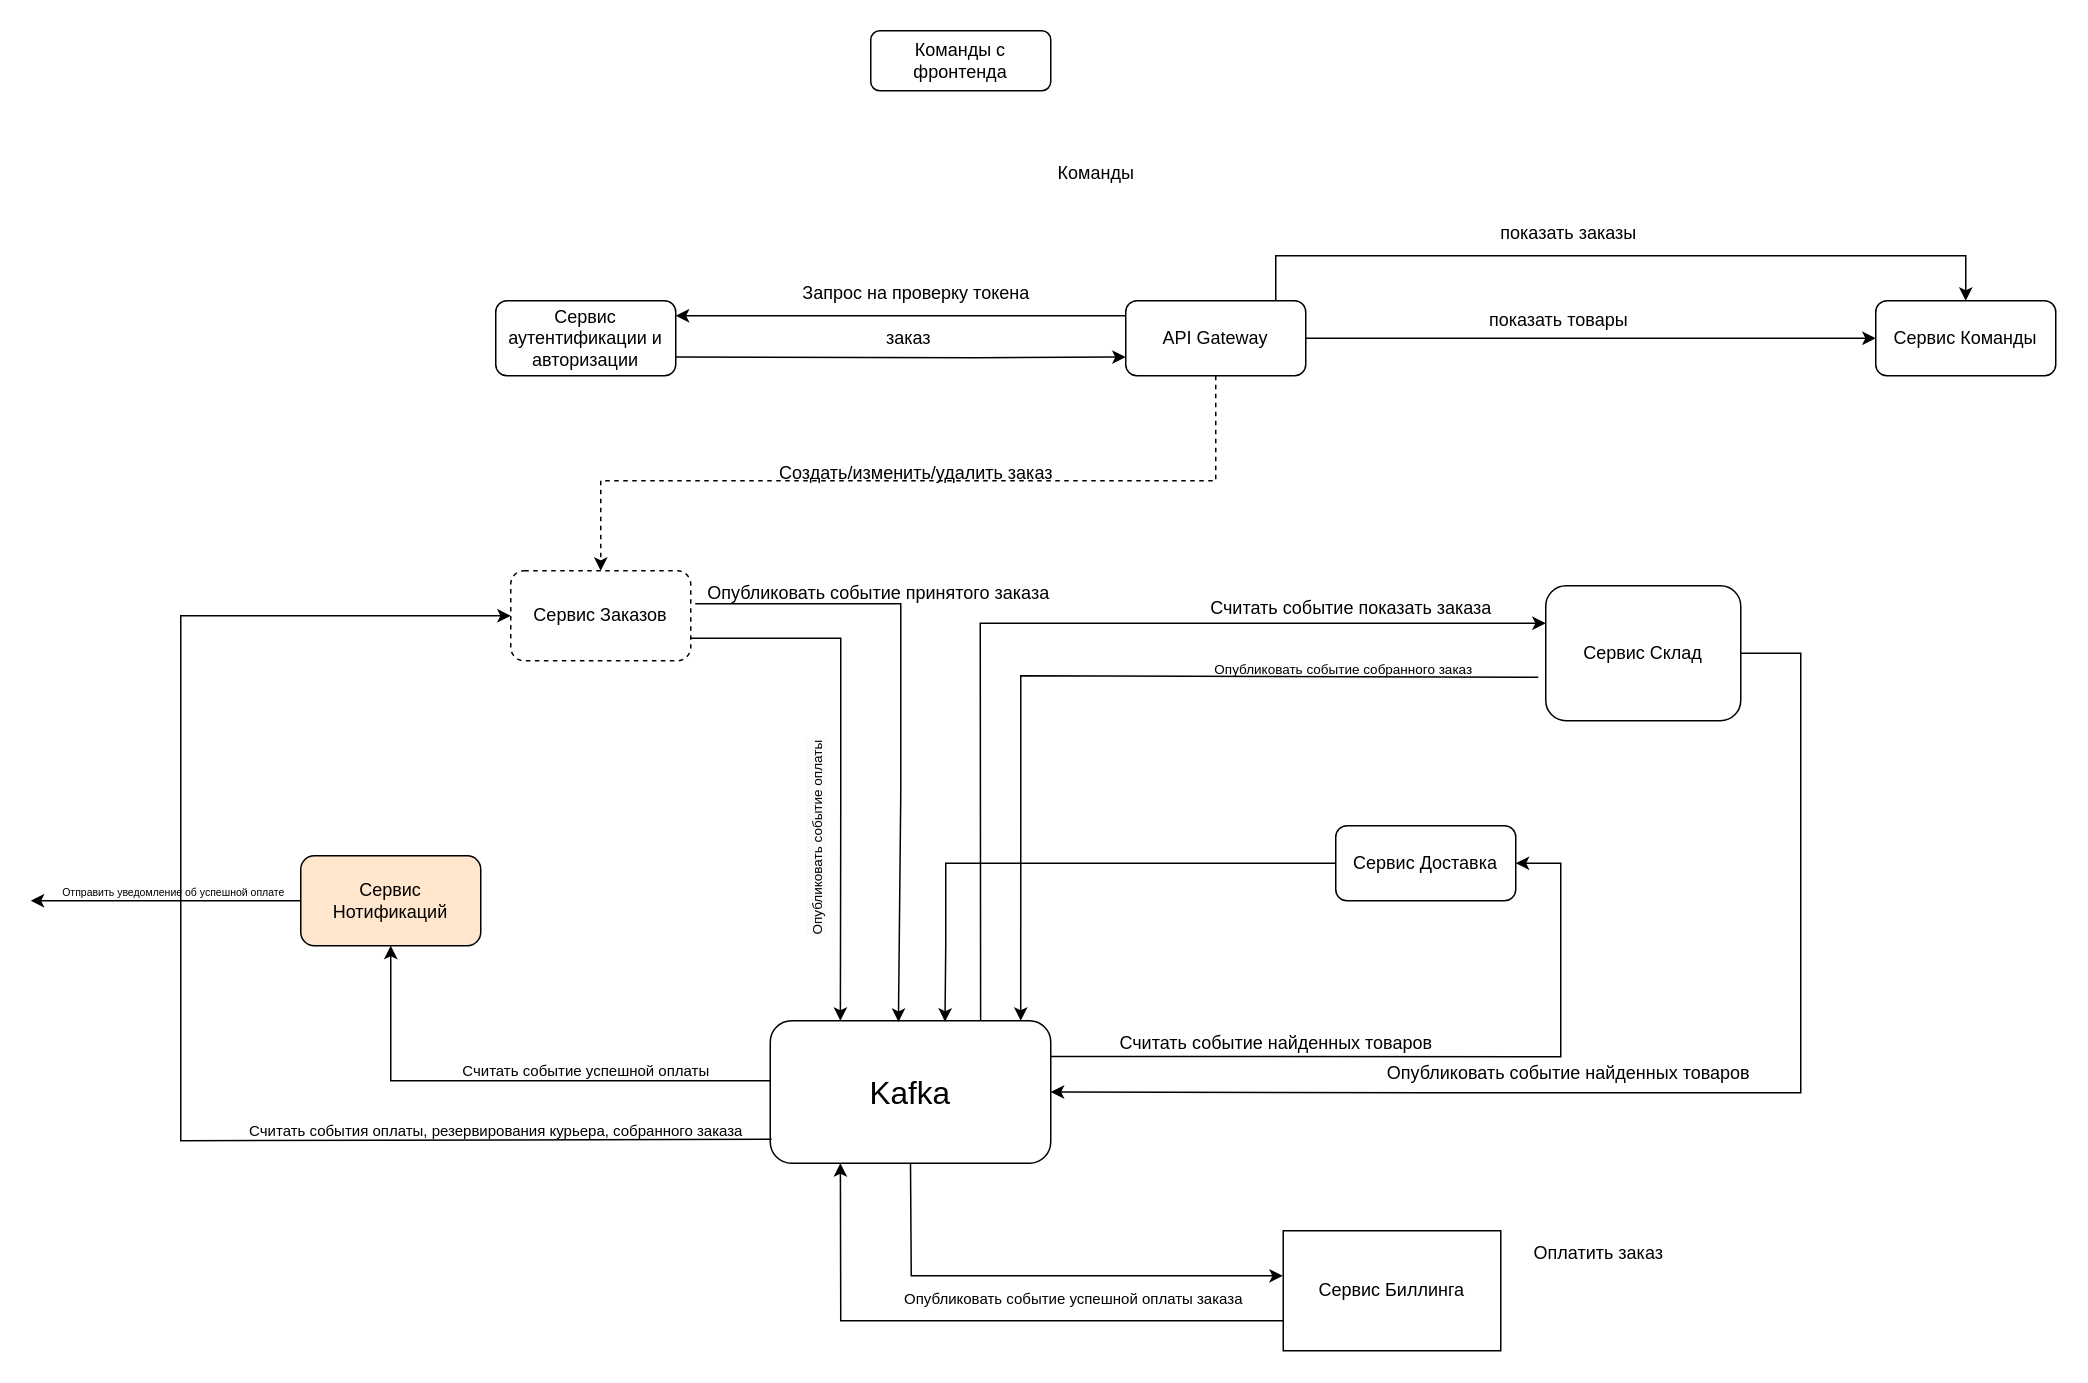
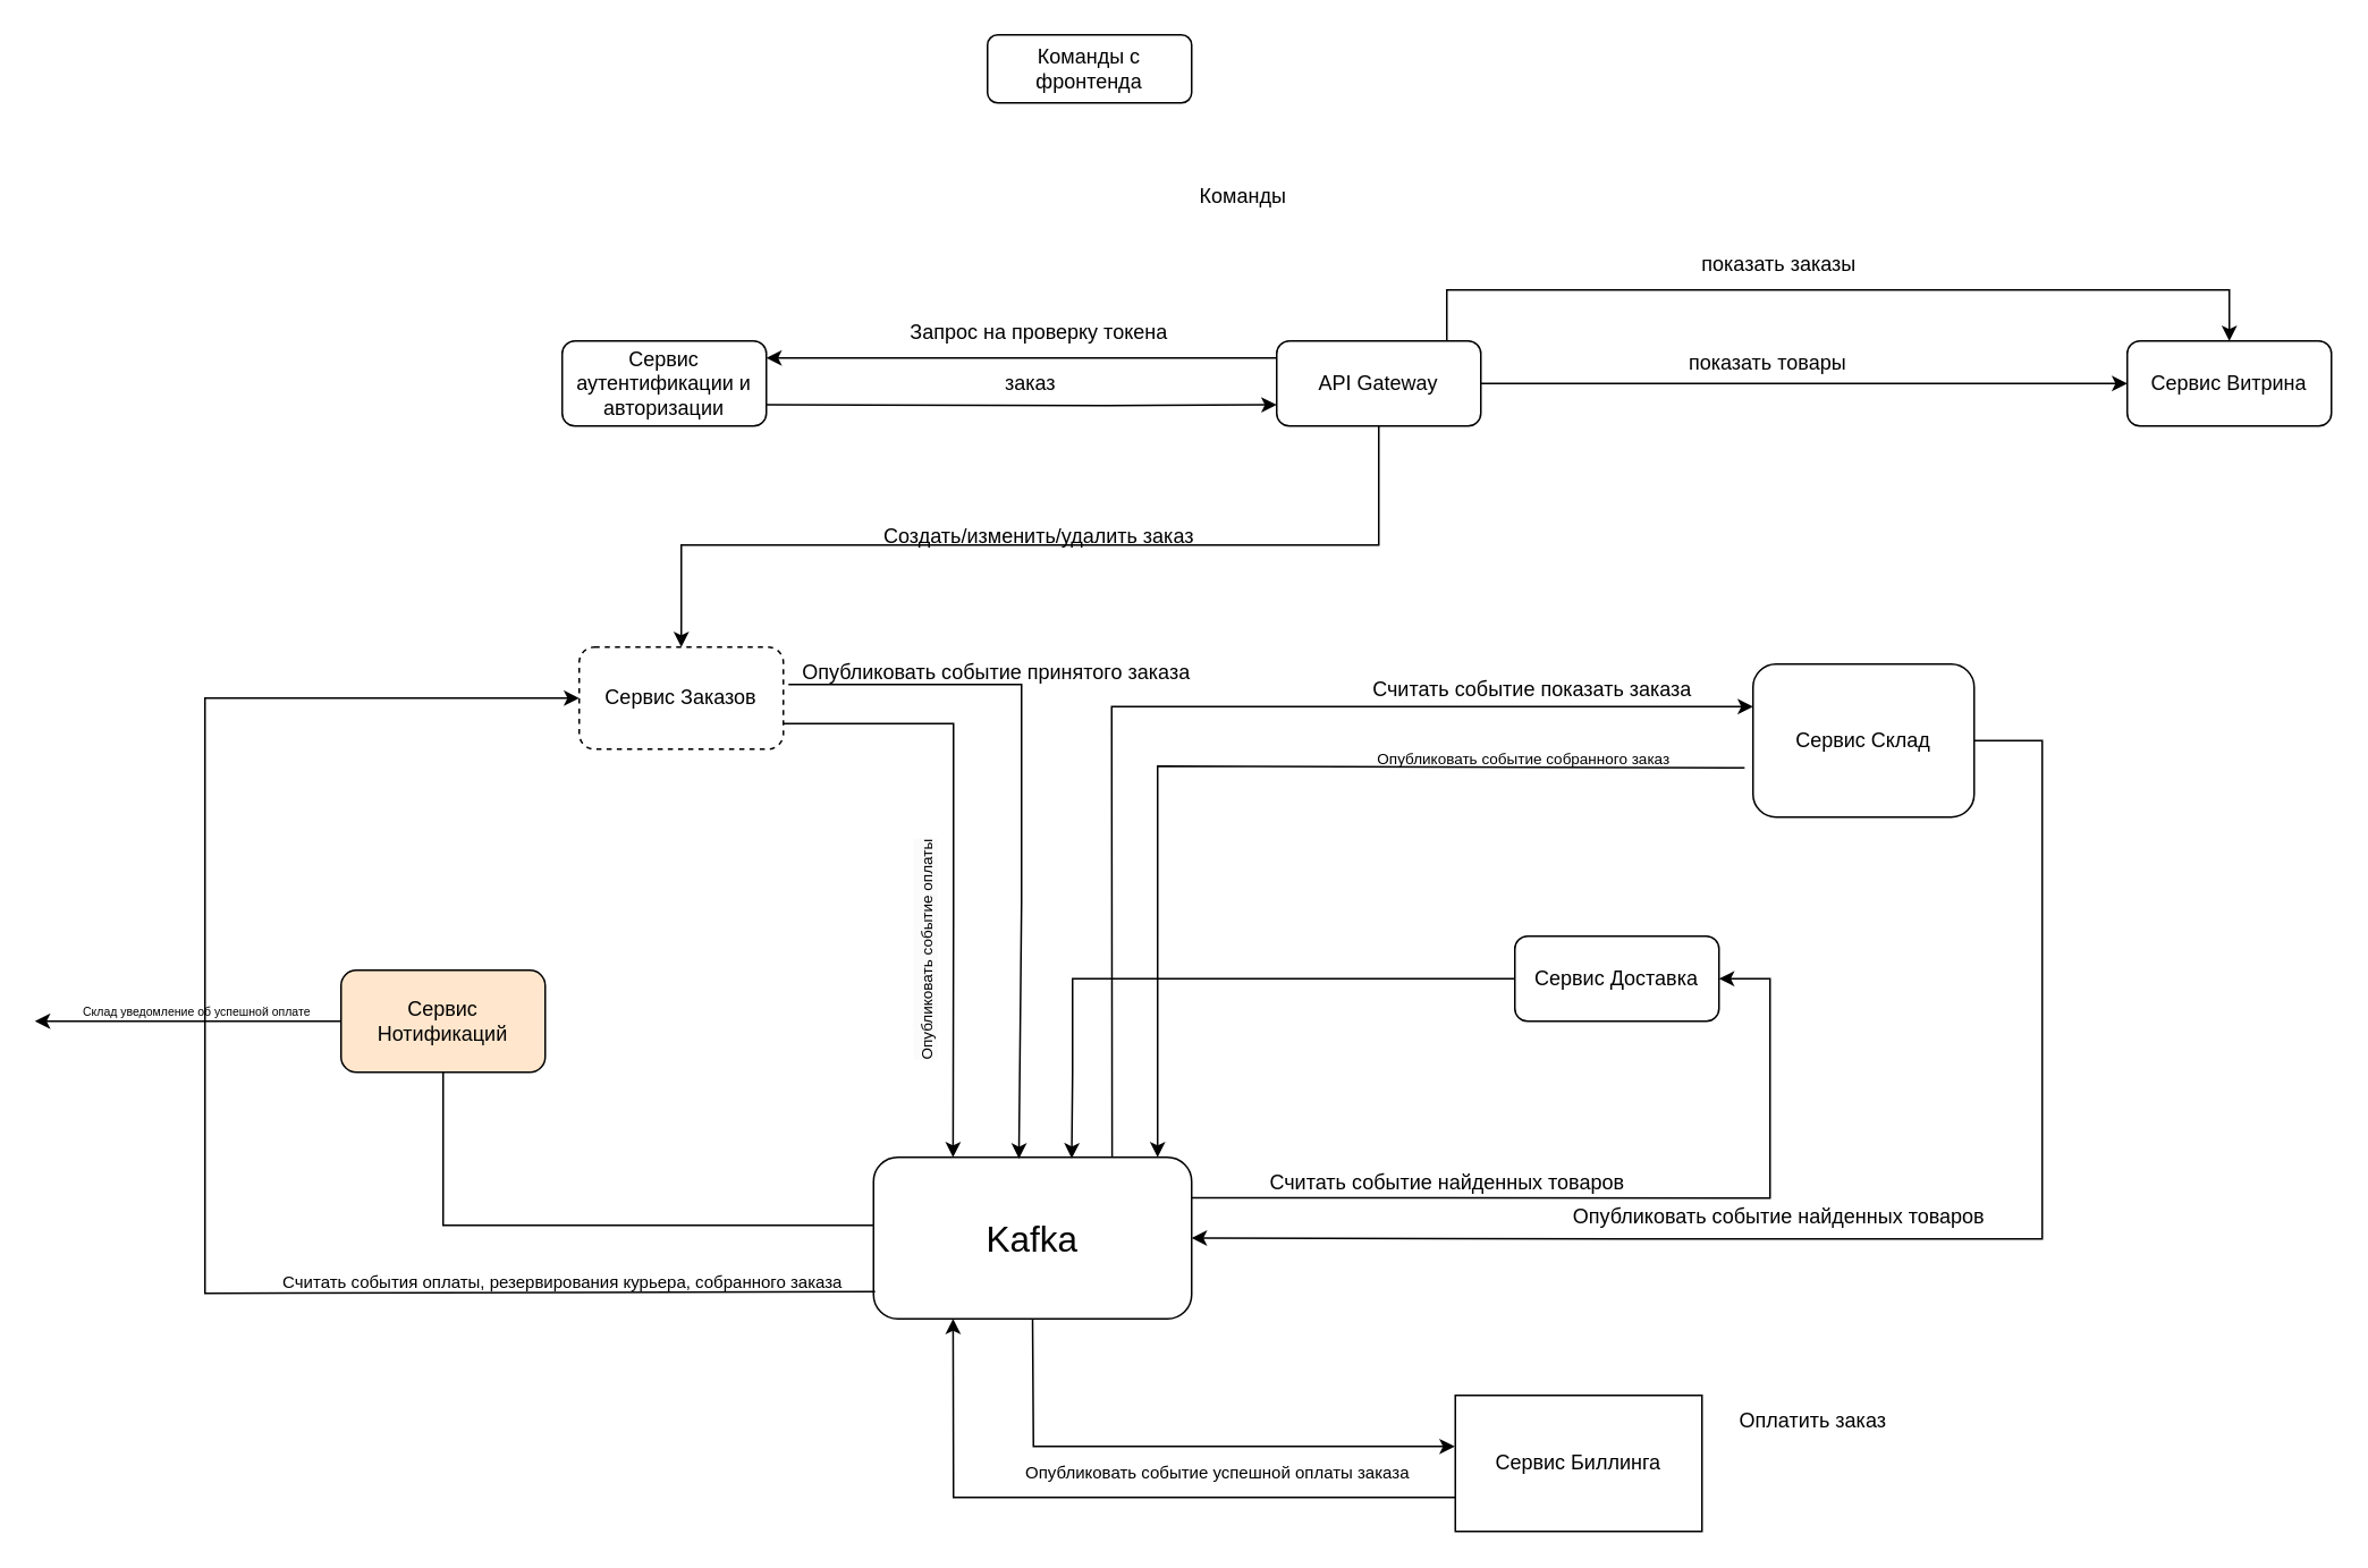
- <mxCell id="11" value="Сервис Команды" style="rounded=1;whiteSpace=wrap;html=1;fontSize=12;glass=0;strokeWidth=1;shadow=0;" parent="1" vertex="1"><mxGeometry x="1250" y="200" width="120" height="50" as="geometry" /></mxCell>
+ <mxCell id="11" value="Сервис Витрина" style="rounded=1;whiteSpace=wrap;html=1;fontSize=12;glass=0;strokeWidth=1;shadow=0;" parent="1" vertex="1"><mxGeometry x="1250" y="200" width="120" height="50" as="geometry" /></mxCell>
- <mxCell id="14" value="" style="endArrow=classic;html=1;rounded=0;entryX=0.5;entryY=0;entryDx=0;entryDy=0;exitX=0.5;exitY=1;exitDx=0;exitDy=0;dashed=1;" parent="1" source="4" target="13" edge="1"><mxGeometry width="50" height="50" relative="1" as="geometry"><mxPoint x="640" y="280" as="sourcePoint" /><mxPoint x="400" y="370" as="targetPoint" /><Array as="points"><mxPoint x="810" y="320" /><mxPoint x="560" y="320" /><mxPoint x="400" y="320" /></Array></mxGeometry></mxCell>
+ <mxCell id="14" value="" style="endArrow=classic;html=1;rounded=0;entryX=0.5;entryY=0;entryDx=0;entryDy=0;exitX=0.5;exitY=1;exitDx=0;exitDy=0;" parent="1" source="4" target="13" edge="1"><mxGeometry width="50" height="50" relative="1" as="geometry"><mxPoint x="640" y="280" as="sourcePoint" /><mxPoint x="400" y="370" as="targetPoint" /><Array as="points"><mxPoint x="810" y="320" /><mxPoint x="560" y="320" /><mxPoint x="400" y="320" /></Array></mxGeometry></mxCell>
- <mxCell id="40" value="&lt;font style=&quot;font-size: 7px;&quot;&gt;Отправить уведомление об успешной оплате&lt;/font&gt;" style="text;html=1;align=center;verticalAlign=middle;resizable=0;points=[];autosize=1;strokeColor=none;fillColor=none;" parent="1" vertex="1"><mxGeometry x="30" y="578" width="170" height="30" as="geometry" /></mxCell>
+ <mxCell id="40" value="&lt;font style=&quot;font-size: 7px;&quot;&gt;Склад уведомление об успешной оплате&lt;/font&gt;" style="text;html=1;align=center;verticalAlign=middle;resizable=0;points=[];autosize=1;strokeColor=none;fillColor=none;" parent="1" vertex="1"><mxGeometry x="30" y="578" width="170" height="30" as="geometry" /></mxCell>
- <mxCell id="37" value="" style="endArrow=classic;html=1;rounded=0;exitX=0;exitY=0.421;exitDx=0;exitDy=0;entryX=0.5;entryY=1;entryDx=0;entryDy=0;exitPerimeter=0;" parent="1" source="16" target="34" edge="1"><mxGeometry width="50" height="50" relative="1" as="geometry"><mxPoint x="700" y="710" as="sourcePoint" /><mxPoint x="750" y="660" as="targetPoint" /><Array as="points"><mxPoint x="260" y="720" /></Array></mxGeometry></mxCell>
+ <mxCell id="37" value="" style="endArrow=none;html=1;rounded=0;exitX=0;exitY=0.421;exitDx=0;exitDy=0;entryX=0.5;entryY=1;entryDx=0;entryDy=0;exitPerimeter=0;" parent="1" source="16" target="34" edge="1"><mxGeometry width="50" height="50" relative="1" as="geometry"><mxPoint x="700" y="710" as="sourcePoint" /><mxPoint x="750" y="660" as="targetPoint" /><Array as="points"><mxPoint x="260" y="720" /></Array></mxGeometry></mxCell>
- <mxCell id="38" value="&lt;font style=&quot;font-size: 10px;&quot;&gt;Считать событие успешной оплаты&lt;/font&gt;" style="text;html=1;align=center;verticalAlign=middle;resizable=0;points=[];autosize=1;strokeColor=none;fillColor=none;" parent="1" vertex="1"><mxGeometry x="295" y="698" width="190" height="30" as="geometry" /></mxCell>
